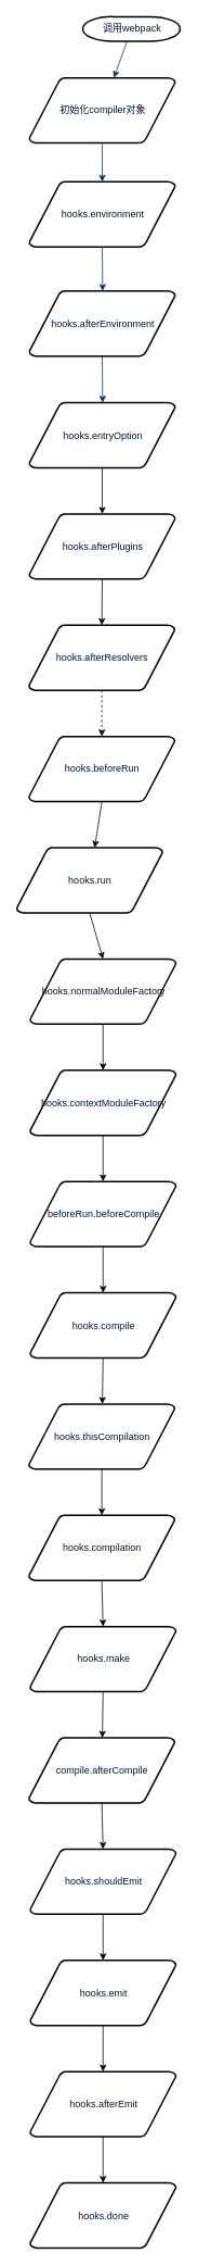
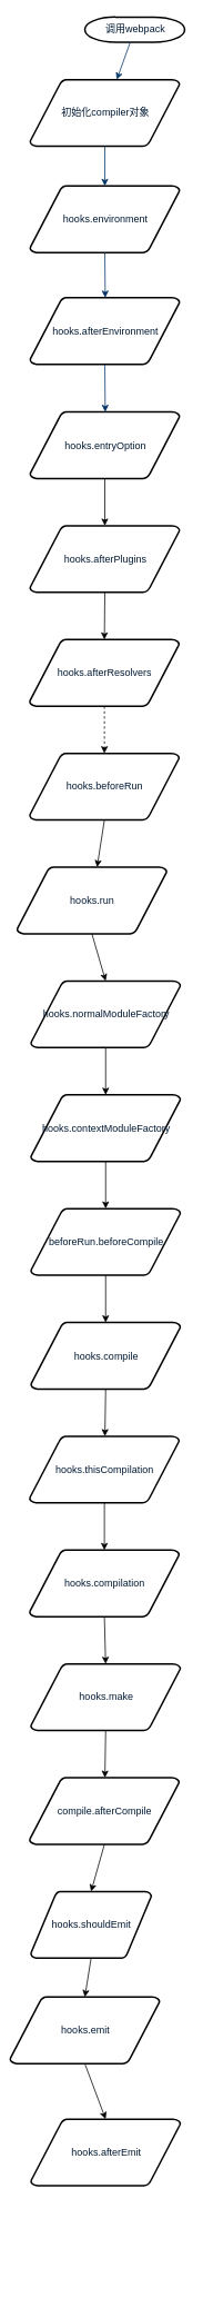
- <mxCell id="35" value="hooks.shouldEmit" style="shape=mxgraph.flowchart.data;fillColor=#FFFFFF;strokeColor=#000000;strokeWidth=2;gradientColor=none;gradientDirection=north;fontColor=#001933;fontStyle=0;html=1;" parent="1" vertex="1"><mxGeometry x="36.5" y="2268" width="180" height="80" as="geometry" /></mxCell>
+ <mxCell id="35" value="hooks.shouldEmit" style="shape=mxgraph.flowchart.data;fillColor=#FFFFFF;strokeColor=#000000;strokeWidth=2;gradientColor=none;gradientDirection=north;fontColor=#001933;fontStyle=0;html=1;" parent="1" vertex="1"><mxGeometry x="36.5" y="2268" width="145" height="80" as="geometry" /></mxCell>
- <mxCell id="37" value="hooks.emit" style="shape=mxgraph.flowchart.data;fillColor=#FFFFFF;strokeColor=#000000;strokeWidth=2;gradientColor=none;gradientDirection=north;fontColor=#001933;fontStyle=0;html=1;" parent="1" vertex="1"><mxGeometry x="36.5" y="2404.5" width="180" height="80" as="geometry" /></mxCell>
+ <mxCell id="37" value="hooks.emit" style="shape=mxgraph.flowchart.data;fillColor=#FFFFFF;strokeColor=#000000;strokeWidth=2;gradientColor=none;gradientDirection=north;fontColor=#001933;fontStyle=0;html=1;" parent="1" vertex="1"><mxGeometry x="11.5" y="2394.5" width="180" height="80" as="geometry" /></mxCell>
- <mxCell id="42" value="" style="endArrow=classic;html=1;fontColor=#000000;exitX=0.5;exitY=1;exitDx=0;exitDy=0;exitPerimeter=0;entryX=0.5;entryY=0;entryDx=0;entryDy=0;entryPerimeter=0;" parent="1" source="39" target="40" edge="1"><mxGeometry width="50" height="50" relative="1" as="geometry"><mxPoint x="-75" y="2690" as="sourcePoint" /><mxPoint x="-25" y="2640" as="targetPoint" /></mxGeometry></mxCell>
- <mxCell id="40" value="hooks.done" style="shape=mxgraph.flowchart.data;fillColor=#FFFFFF;strokeColor=#000000;strokeWidth=2;gradientColor=none;gradientDirection=north;fontColor=#001933;fontStyle=0;html=1;" parent="1" vertex="1"><mxGeometry x="36.5" y="2677.5" width="180" height="80" as="geometry" /></mxCell>
